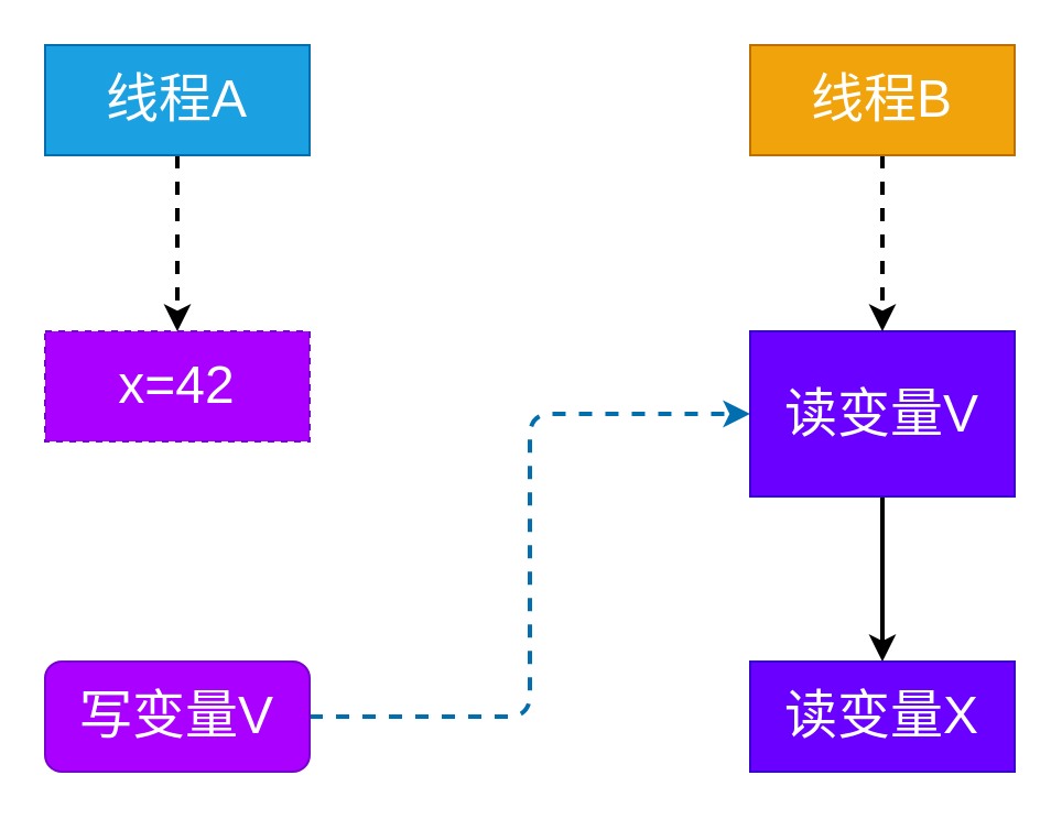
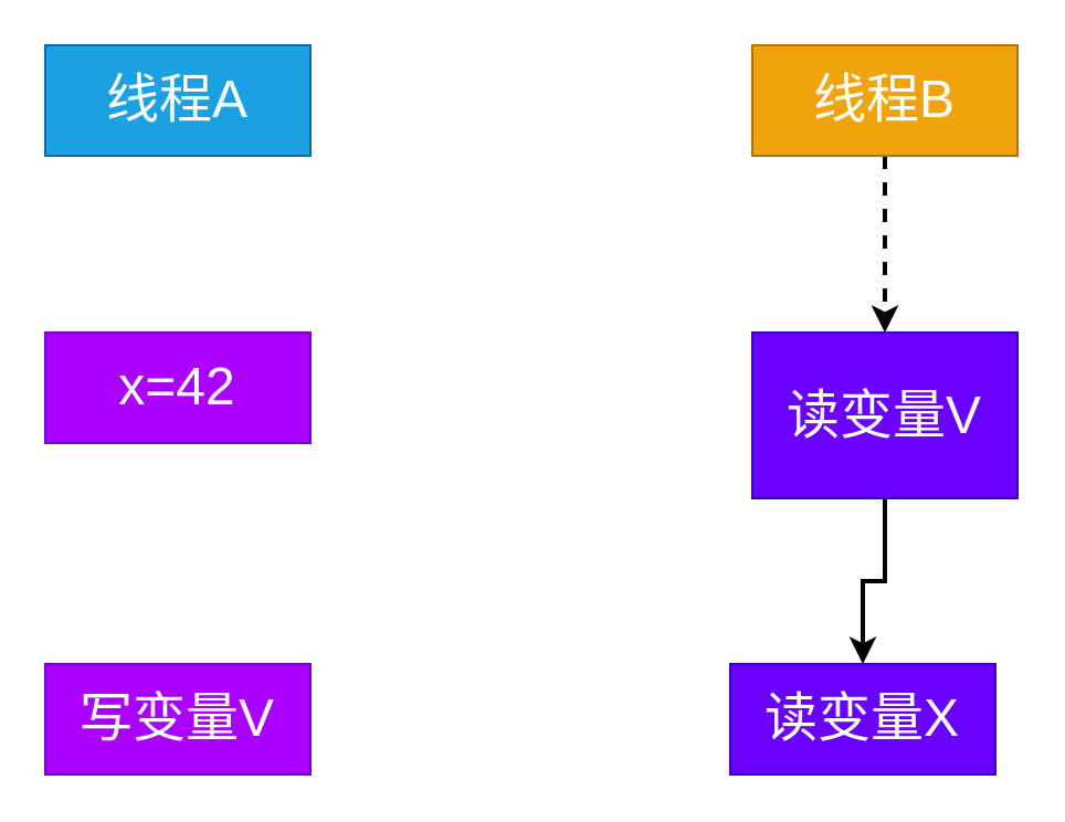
- <mxCell id="5" style="edgeStyle=orthogonalEdgeStyle;rounded=1;orthogonalLoop=1;jettySize=auto;html=1;entryX=0.5;entryY=0;entryDx=0;entryDy=0;strokeWidth=2;dashed=1;" edge="1" parent="1" source="6" target="2"><mxGeometry relative="1" as="geometry" /></mxCell>
- <mxCell id="2" value="&lt;font style=&quot;font-size: 24px&quot;&gt;x=42&lt;/font&gt;" style="rounded=0;whiteSpace=wrap;html=1;fillColor=#aa00ff;strokeColor=#7700CC;fontColor=#ffffff;dashed=1;" vertex="1" parent="1"><mxGeometry x="20" y="150" width="120" height="50" as="geometry" /></mxCell>
+ <mxCell id="2" value="&lt;font style=&quot;font-size: 24px&quot;&gt;x=42&lt;/font&gt;" style="rounded=0;whiteSpace=wrap;html=1;fillColor=#aa00ff;strokeColor=#7700CC;fontColor=#ffffff;" vertex="1" parent="1"><mxGeometry x="20" y="150" width="120" height="50" as="geometry" /></mxCell>
- <mxCell id="3" style="edgeStyle=orthogonalEdgeStyle;rounded=1;orthogonalLoop=1;jettySize=auto;html=1;entryX=0;entryY=0.5;entryDx=0;entryDy=0;dashed=1;strokeWidth=2;fillColor=#1ba1e2;strokeColor=#006EAF;" edge="1" parent="1" source="4" target="8"><mxGeometry relative="1" as="geometry" /></mxCell>
- <mxCell id="4" value="&lt;span style=&quot;font-size: 24px&quot;&gt;写变量V&lt;/span&gt;" style="whiteSpace=wrap;html=1;fillColor=#aa00ff;strokeColor=#7700CC;fontColor=#ffffff;rounded=1;" vertex="1" parent="1"><mxGeometry x="20" y="300" width="120" height="50" as="geometry" /></mxCell>
+ <mxCell id="4" value="&lt;span style=&quot;font-size: 24px&quot;&gt;写变量V&lt;/span&gt;" style="rounded=0;whiteSpace=wrap;html=1;fillColor=#aa00ff;strokeColor=#7700CC;fontColor=#ffffff;" vertex="1" parent="1"><mxGeometry x="20" y="300" width="120" height="50" as="geometry" /></mxCell>
- <mxCell id="9" value="&lt;span style=&quot;font-size: 24px&quot;&gt;读变量X&lt;/span&gt;" style="rounded=0;whiteSpace=wrap;html=1;fillColor=#6a00ff;strokeColor=#3700CC;fontColor=#ffffff;" vertex="1" parent="1"><mxGeometry x="340" y="300" width="120" height="50" as="geometry" /></mxCell>
+ <mxCell id="9" value="&lt;span style=&quot;font-size: 24px&quot;&gt;读变量X&lt;/span&gt;" style="rounded=0;whiteSpace=wrap;html=1;fillColor=#6a00ff;strokeColor=#3700CC;fontColor=#ffffff;" vertex="1" parent="1"><mxGeometry x="330" y="300" width="120" height="50" as="geometry" /></mxCell>
